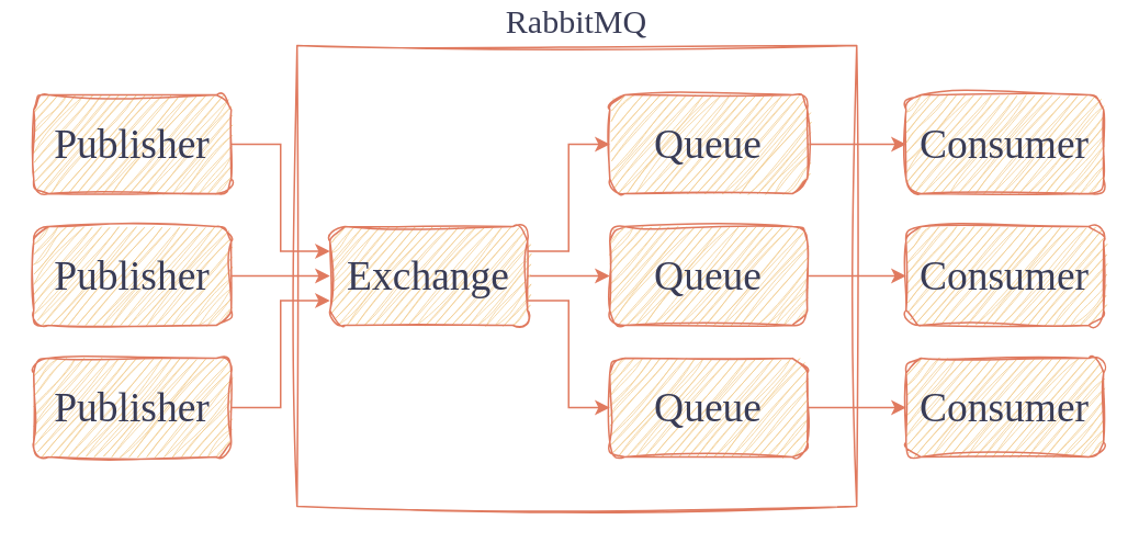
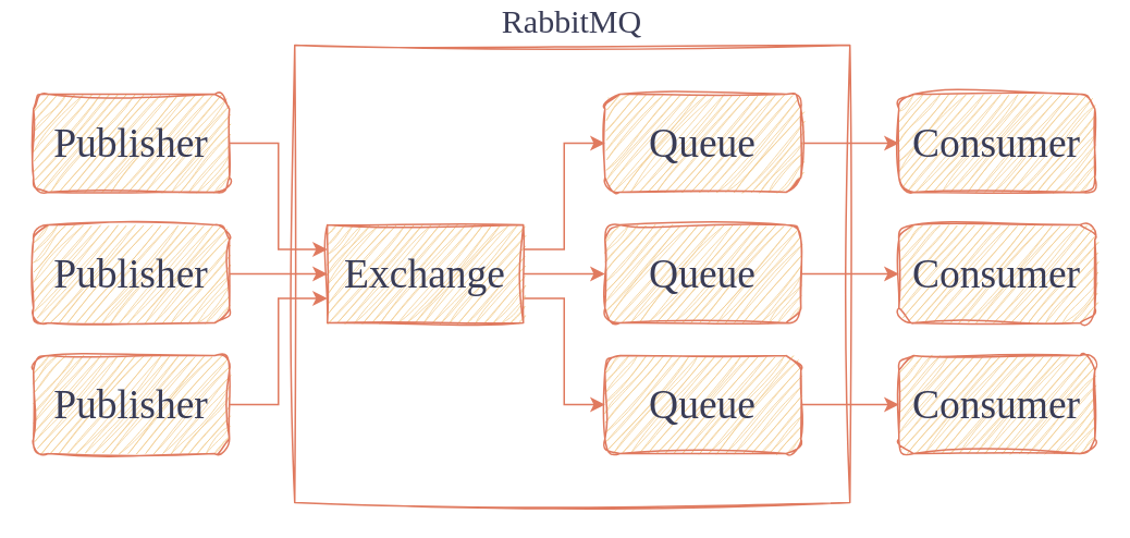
- <mxCell id="11" value="Exchange" style="rounded=1;whiteSpace=wrap;html=1;shadow=0;glass=0;sketch=1;curveFitting=1;jiggle=2;fontFamily=Caveat;fontSource=https%3A%2F%2Ffonts.googleapis.com%2Fcss%3Ffamily%3DCaveat;fontSize=25;labelBackgroundColor=none;fillColor=#F2CC8F;strokeColor=#E07A5F;fontColor=#393C56;" parent="1" vertex="1"><mxGeometry x="200" y="130" width="120" height="60" as="geometry" /></mxCell>
+ <mxCell id="11" value="Exchange" style="whiteSpace=wrap;html=1;shadow=0;glass=0;sketch=1;curveFitting=1;jiggle=2;fontFamily=Caveat;fontSource=https%3A%2F%2Ffonts.googleapis.com%2Fcss%3Ffamily%3DCaveat;fontSize=25;labelBackgroundColor=none;fillColor=#F2CC8F;strokeColor=#E07A5F;fontColor=#393C56;rounded=0;" parent="1" vertex="1"><mxGeometry x="200" y="130" width="120" height="60" as="geometry" /></mxCell>
